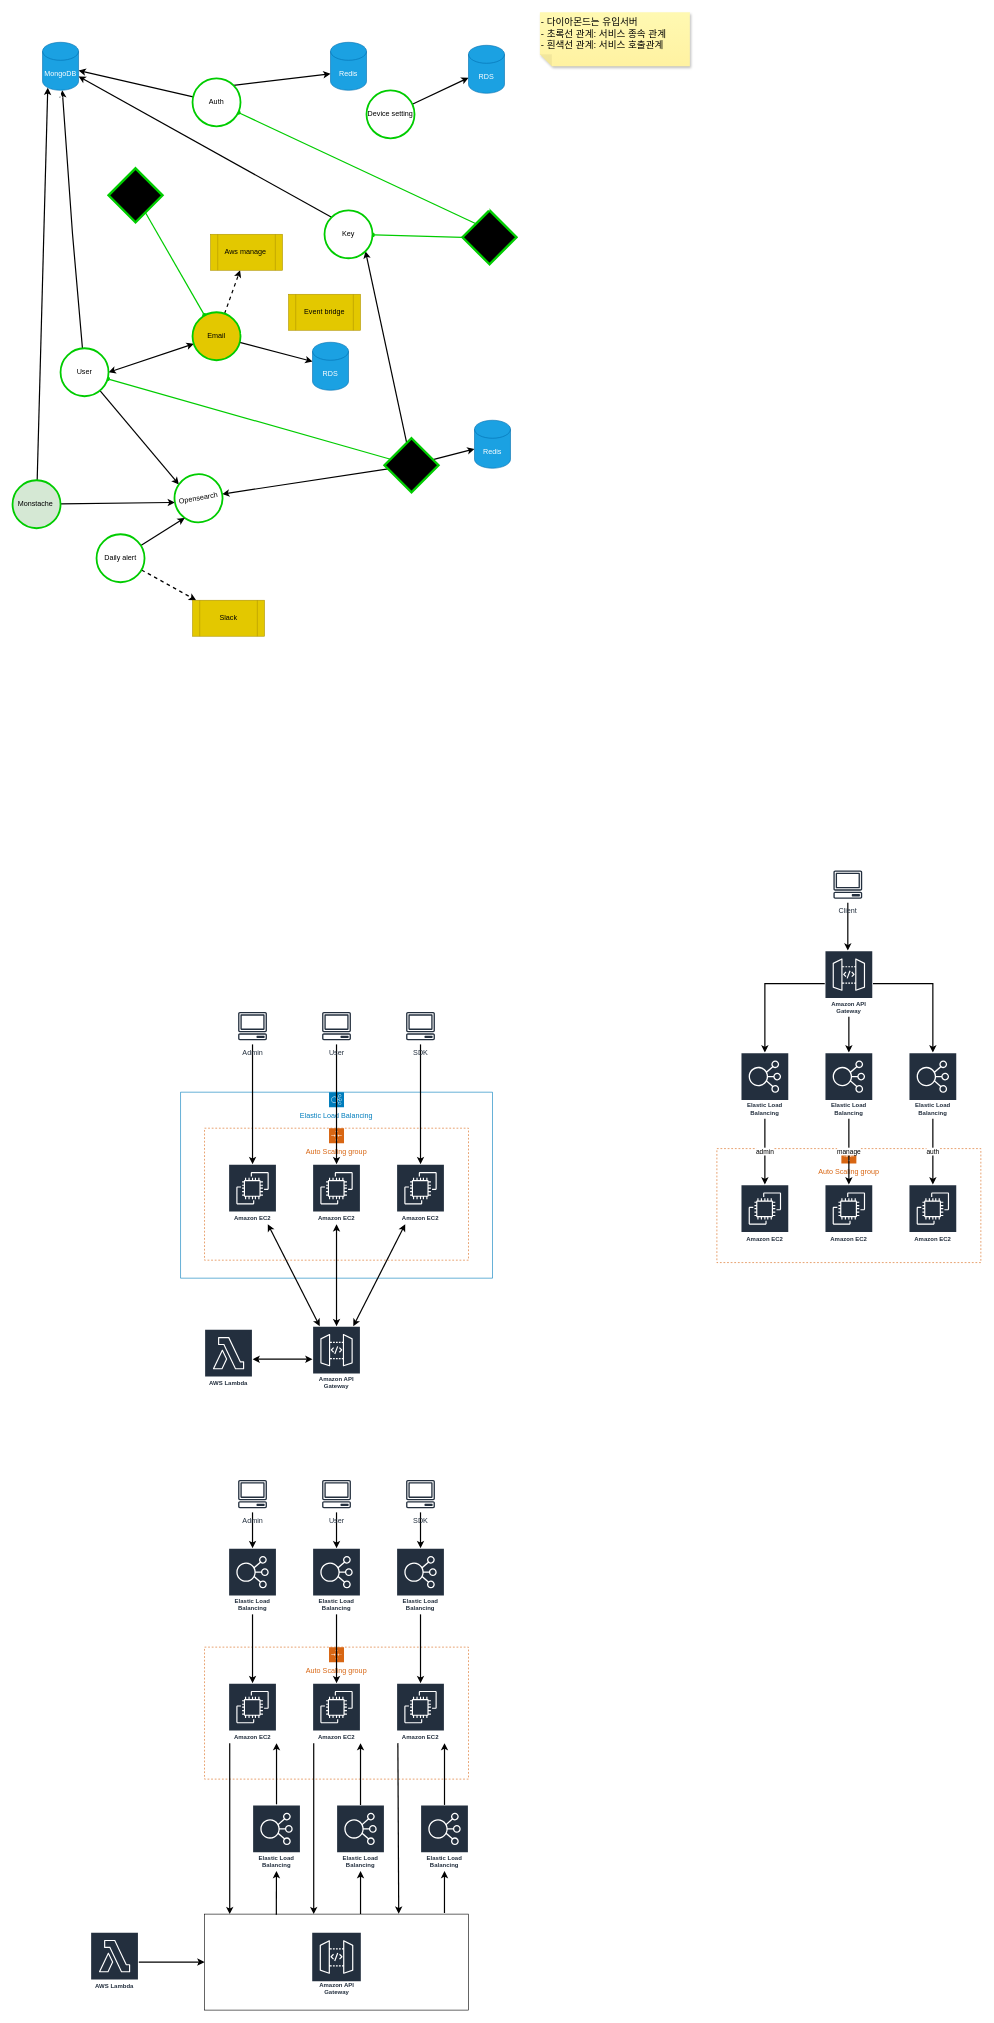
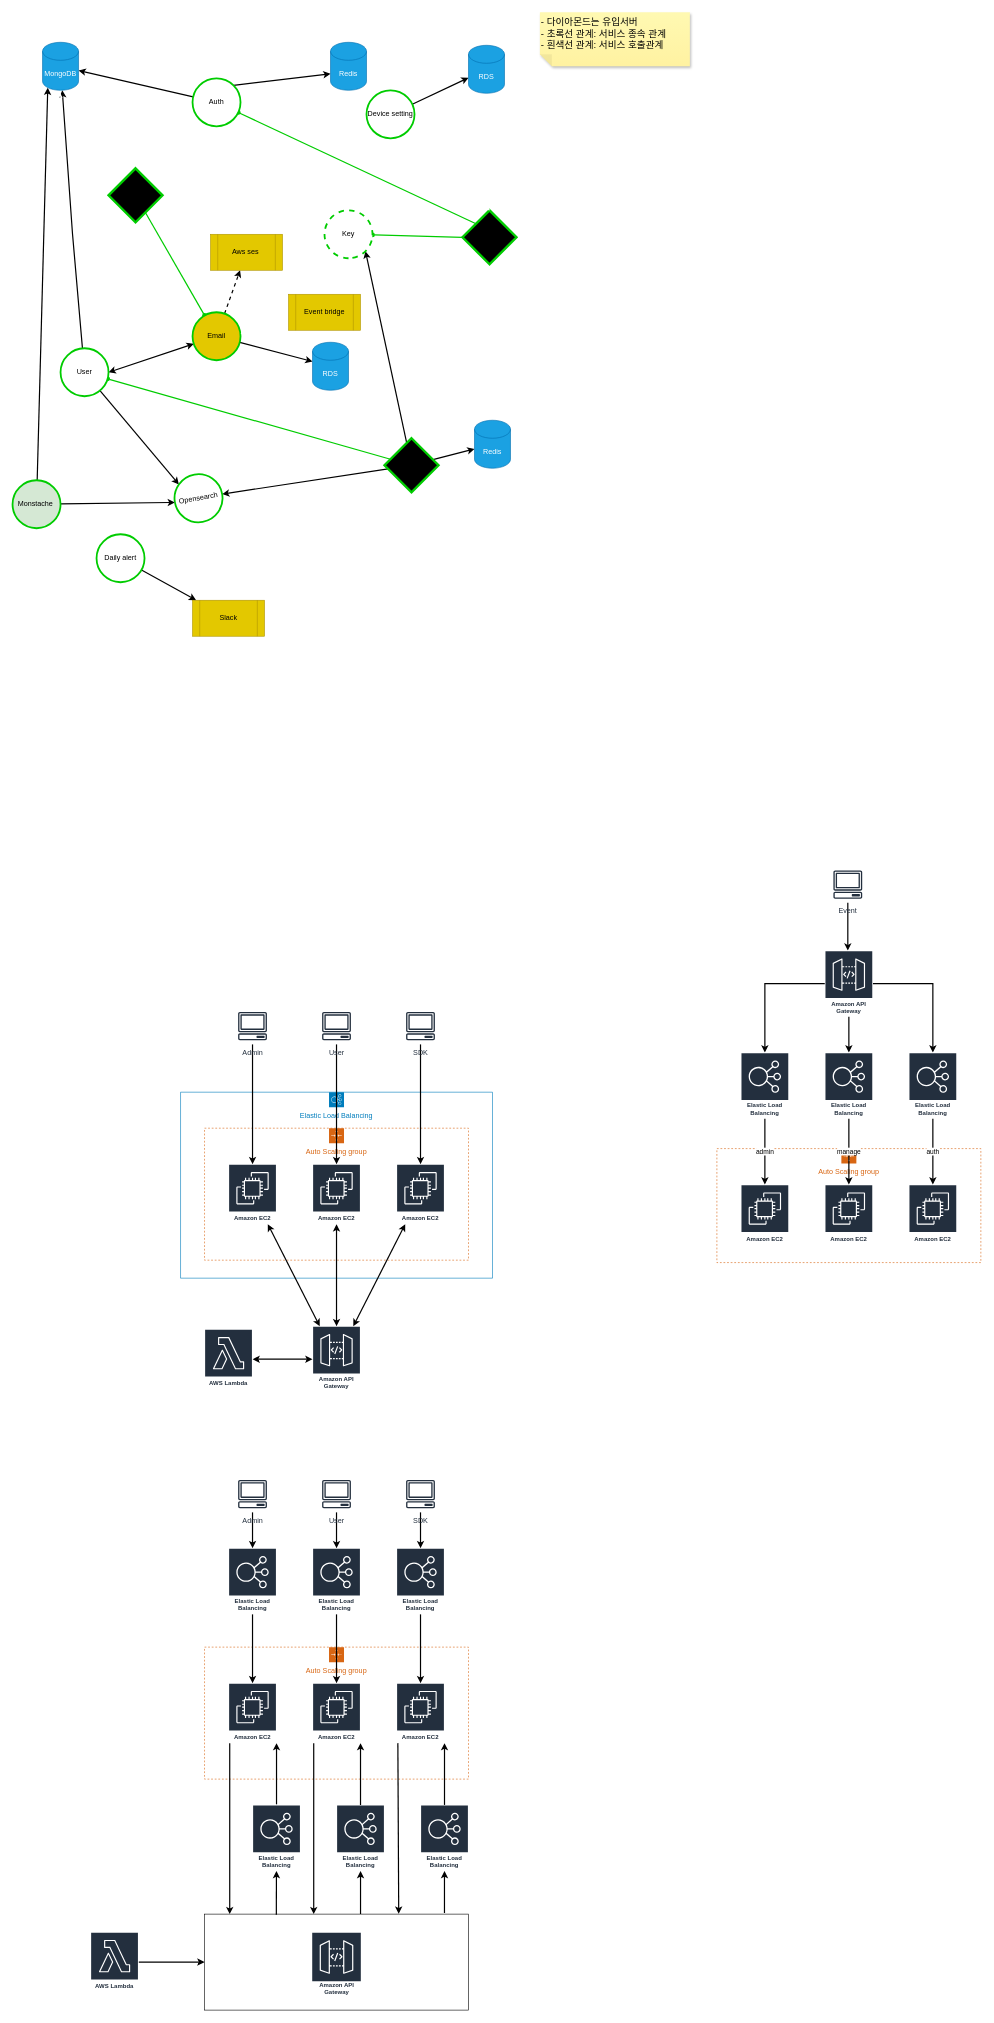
- <mxCell id="29" value="" style="rounded=0;orthogonalLoop=1;jettySize=auto;html=1;exitX=0;exitY=1;exitDx=0;exitDy=0;strokeWidth=2;" parent="1" source="30" target="36" edge="1"><mxGeometry relative="1" as="geometry" /></mxCell>
- <mxCell id="30" value="Key" style="ellipse;whiteSpace=wrap;html=1;aspect=fixed;direction=south;strokeColor=#00CC00;strokeWidth=3;" parent="1" vertex="1"><mxGeometry x="540" y="350" width="80" height="80" as="geometry" /></mxCell>
+ <mxCell id="30" value="Key" style="ellipse;whiteSpace=wrap;html=1;aspect=fixed;direction=south;strokeColor=#00CC00;strokeWidth=3;dashed=1;" parent="1" vertex="1"><mxGeometry x="540" y="350" width="80" height="80" as="geometry" /></mxCell>
- <mxCell id="40" value="Aws manage&amp;nbsp;" style="shape=process;whiteSpace=wrap;html=1;backgroundOutline=1;fillColor=#e3c800;fontColor=#000000;strokeColor=#B09500;" parent="1" vertex="1"><mxGeometry x="350" y="390" width="120" height="60" as="geometry" /></mxCell>
+ <mxCell id="40" value="Aws ses&amp;nbsp;" style="shape=process;whiteSpace=wrap;html=1;backgroundOutline=1;fillColor=#e3c800;fontColor=#000000;strokeColor=#B09500;" parent="1" vertex="1"><mxGeometry x="350" y="390" width="120" height="60" as="geometry" /></mxCell>
- <mxCell id="45" style="edgeStyle=none;orthogonalLoop=1;jettySize=auto;html=1;entryX=0;entryY=1;entryDx=0;entryDy=0;startArrow=none;startFill=0;elbow=vertical;strokeWidth=2;" parent="1" source="47" target="37" edge="1"><mxGeometry relative="1" as="geometry" /></mxCell>
- <mxCell id="46" value="" style="edgeStyle=none;orthogonalLoop=1;jettySize=auto;html=1;startArrow=none;startFill=0;elbow=vertical;strokeWidth=2;dashed=1;" parent="1" source="47" target="48" edge="1"><mxGeometry relative="1" as="geometry" /></mxCell>
+ <mxCell id="46" value="" style="edgeStyle=none;orthogonalLoop=1;jettySize=auto;html=1;startArrow=none;startFill=0;elbow=vertical;strokeWidth=2;" parent="1" source="47" target="48" edge="1"><mxGeometry relative="1" as="geometry" /></mxCell>
- <mxCell id="61" value="Client" style="sketch=0;outlineConnect=0;fontColor=#232F3E;gradientColor=none;strokeColor=#232F3E;fillColor=#ffffff;dashed=0;verticalLabelPosition=bottom;verticalAlign=top;align=center;html=1;fontSize=12;fontStyle=0;aspect=fixed;shape=mxgraph.aws4.resourceIcon;resIcon=mxgraph.aws4.client;" vertex="1" parent="1"><mxGeometry x="1382.25" y="1444" width="60" height="60" as="geometry" /></mxCell>
+ <mxCell id="61" value="Event" style="sketch=0;outlineConnect=0;fontColor=#232F3E;gradientColor=none;strokeColor=#232F3E;fillColor=#ffffff;dashed=0;verticalLabelPosition=bottom;verticalAlign=top;align=center;html=1;fontSize=12;fontStyle=0;aspect=fixed;shape=mxgraph.aws4.resourceIcon;resIcon=mxgraph.aws4.client;" vertex="1" parent="1"><mxGeometry x="1382.25" y="1444" width="60" height="60" as="geometry" /></mxCell>
